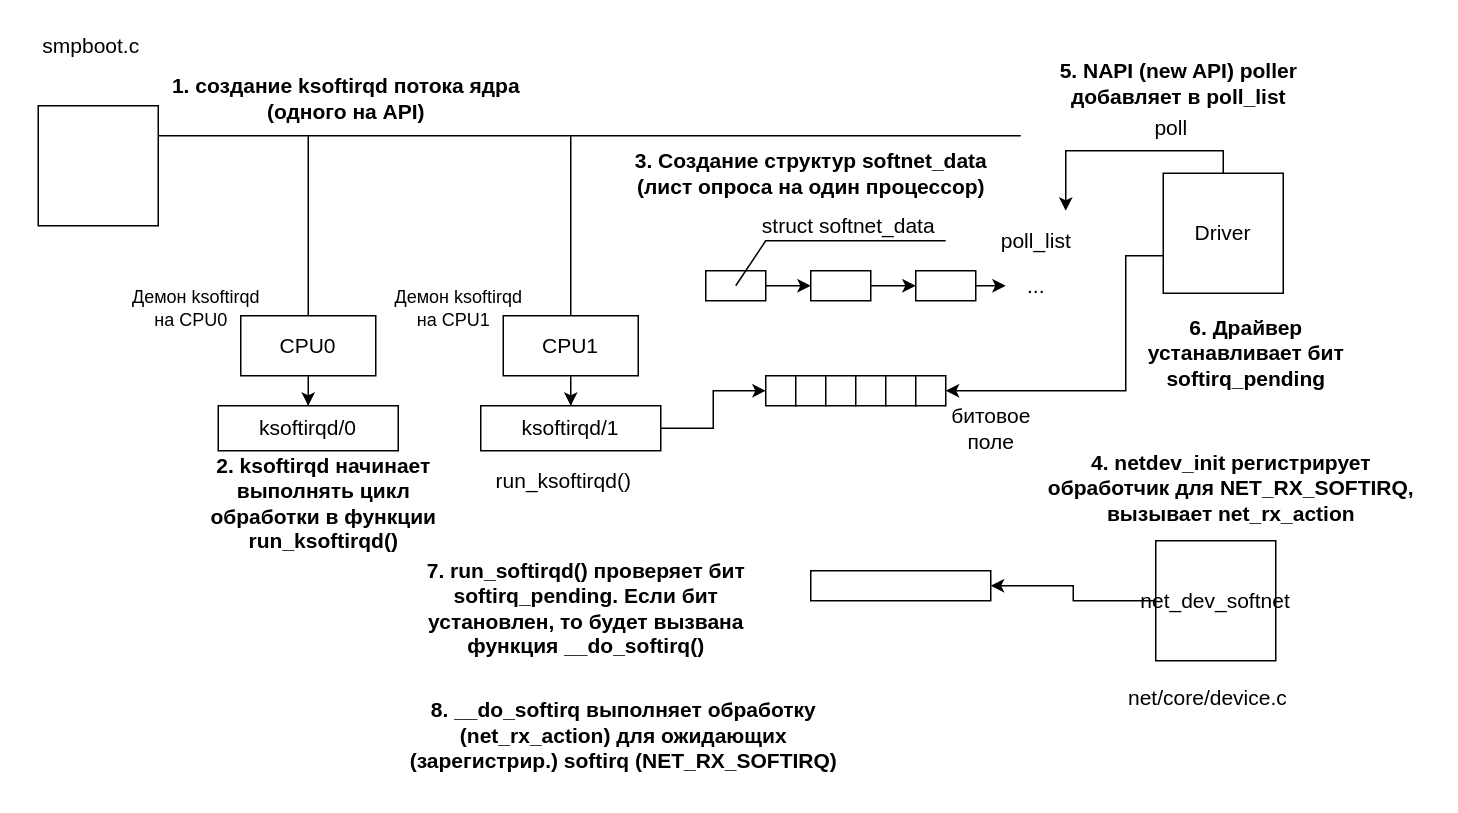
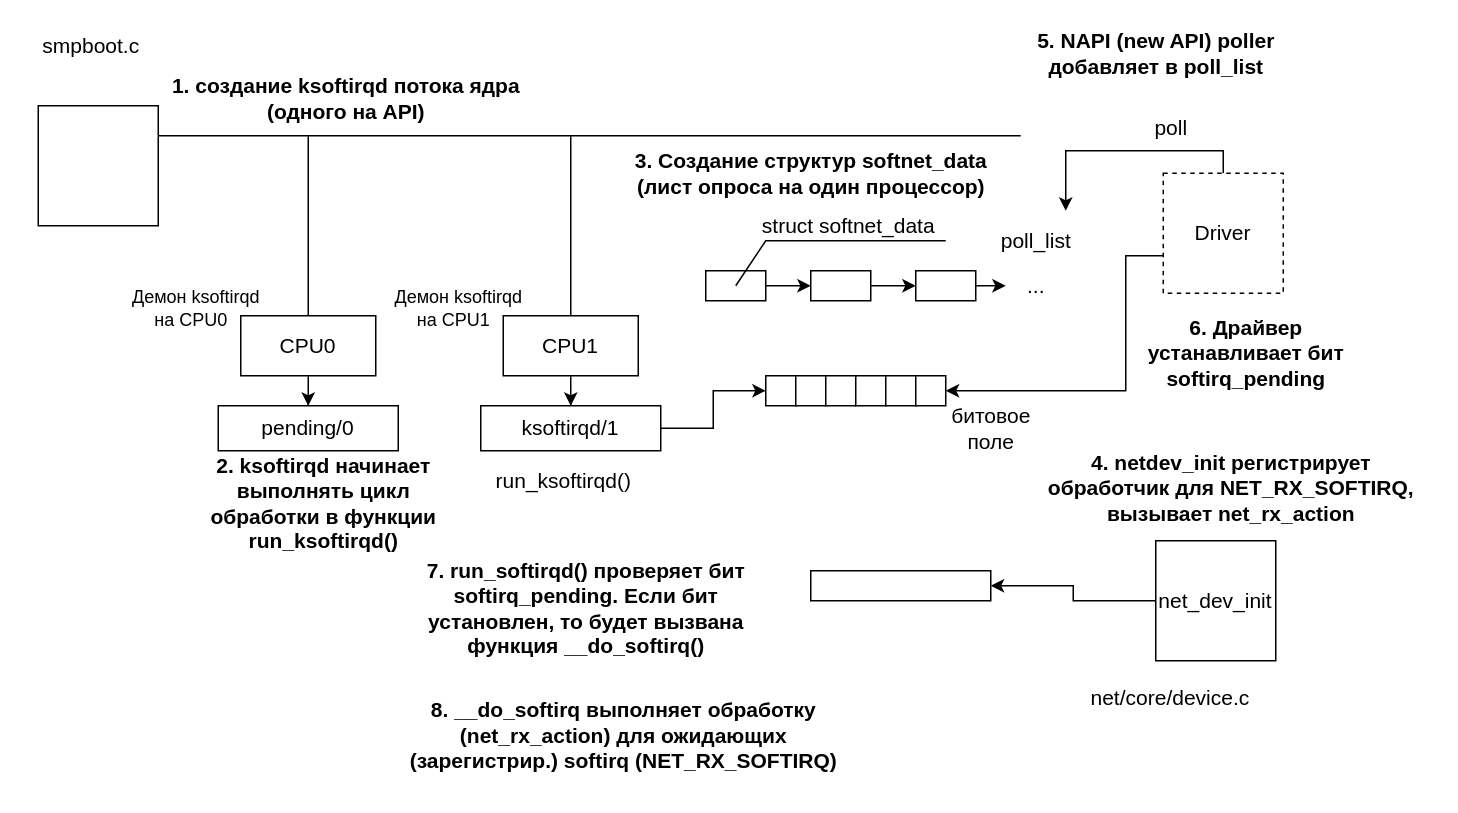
- <mxCell id="43" value="5. NAPI (new API) poller&lt;br style=&quot;font-size: 14px;&quot;&gt;добавляет в poll_list" style="text;html=1;align=center;verticalAlign=middle;resizable=0;points=[];autosize=1;strokeColor=none;fillColor=none;fontSize=14;fontStyle=1" parent="1" vertex="1"><mxGeometry x="700" y="35" width="170" height="40" as="geometry" /></mxCell>
+ <mxCell id="43" value="5. NAPI (new API) poller&lt;br style=&quot;font-size: 14px;&quot;&gt;добавляет в poll_list" style="text;html=1;align=center;verticalAlign=middle;resizable=0;points=[];autosize=1;strokeColor=none;fillColor=none;fontSize=14;fontStyle=1" parent="1" vertex="1"><mxGeometry x="685" y="15" width="170" height="40" as="geometry" /></mxCell>
- <mxCell id="36" value="Driver" style="whiteSpace=wrap;html=1;aspect=fixed;fontSize=14;" parent="1" vertex="1"><mxGeometry x="775" y="115" width="80" height="80" as="geometry" /></mxCell>
+ <mxCell id="36" value="Driver" style="whiteSpace=wrap;html=1;aspect=fixed;fontSize=14;dashed=1;" parent="1" vertex="1"><mxGeometry x="775" y="115" width="80" height="80" as="geometry" /></mxCell>
- <mxCell id="9" value="ksoftirqd/0" style="rounded=0;whiteSpace=wrap;html=1;fontSize=14;" parent="1" vertex="1"><mxGeometry x="145" y="270" width="120" height="30" as="geometry" /></mxCell>
+ <mxCell id="9" value="pending/0" style="rounded=0;whiteSpace=wrap;html=1;fontSize=14;" parent="1" vertex="1"><mxGeometry x="145" y="270" width="120" height="30" as="geometry" /></mxCell>
- <mxCell id="39" value="net_dev_softnet" style="whiteSpace=wrap;html=1;aspect=fixed;fontSize=14;" parent="1" vertex="1"><mxGeometry x="770" y="360" width="80" height="80" as="geometry" /></mxCell>
+ <mxCell id="39" value="net_dev_init" style="whiteSpace=wrap;html=1;aspect=fixed;fontSize=14;" parent="1" vertex="1"><mxGeometry x="770" y="360" width="80" height="80" as="geometry" /></mxCell>
- <mxCell id="47" value="net/core/device.с" style="text;whiteSpace=wrap;fontSize=14;fontStyle=0" parent="1" vertex="1"><mxGeometry x="750" y="450" width="120" height="30" as="geometry" /></mxCell>
+ <mxCell id="47" value="net/core/device.с" style="text;whiteSpace=wrap;fontSize=14;fontStyle=0" parent="1" vertex="1"><mxGeometry x="725" y="450" width="120" height="30" as="geometry" /></mxCell>
